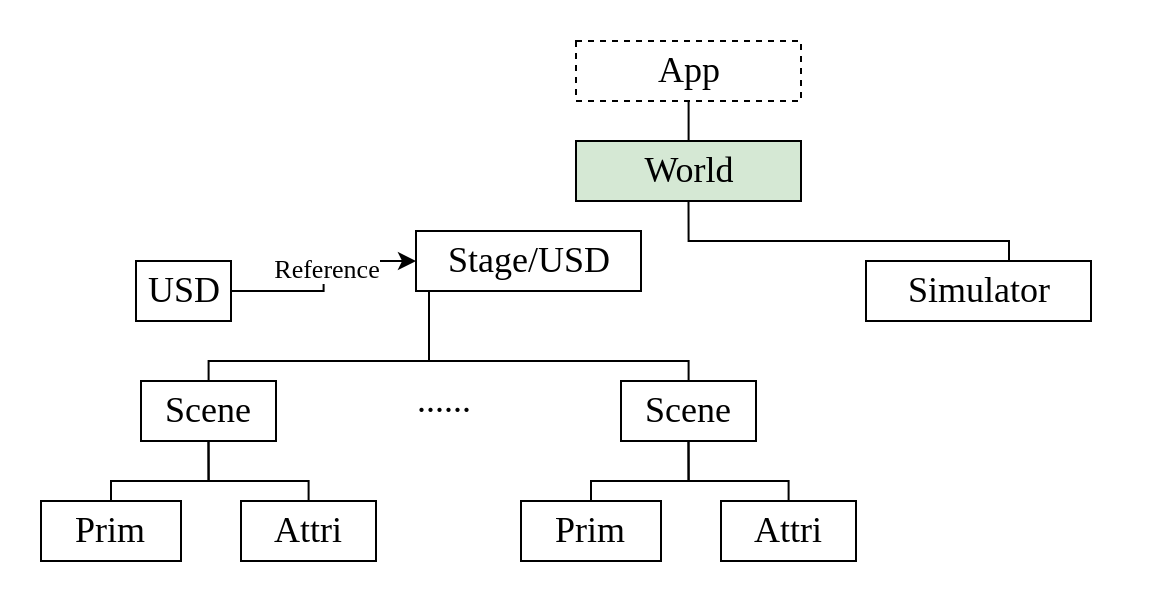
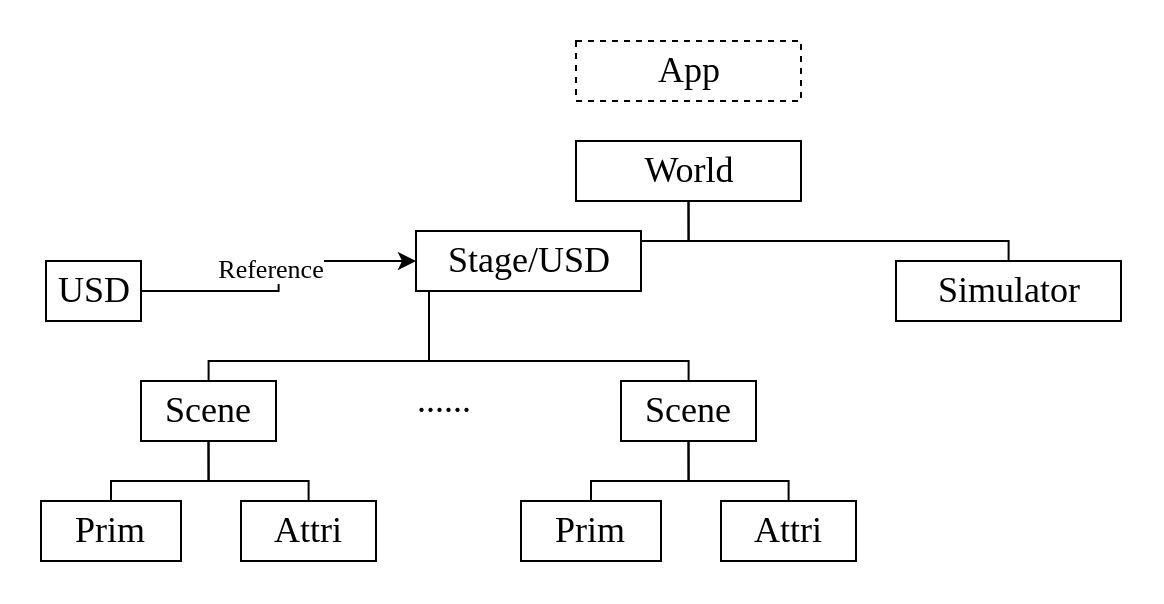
- <mxCell id="19" value="" style="edgeStyle=orthogonalEdgeStyle;rounded=0;orthogonalLoop=1;jettySize=auto;html=1;endArrow=none;endFill=0;" parent="1" source="20" target="21" edge="1"><mxGeometry relative="1" as="geometry" /></mxCell>
- <mxCell id="20" value="&lt;font face=&quot;CaskaydiaCove Nerd Font&quot; style=&quot;font-size: 18px;&quot;&gt;World&lt;/font&gt;" style="whiteSpace=wrap;html=1;fillColor=#d5e8d4;" parent="1" vertex="1"><mxGeometry x="287.5" y="70" width="112.5" height="30" as="geometry" /></mxCell>
+ <mxCell id="20" value="&lt;font face=&quot;CaskaydiaCove Nerd Font&quot; style=&quot;font-size: 18px;&quot;&gt;World&lt;/font&gt;" style="whiteSpace=wrap;html=1;" parent="1" vertex="1"><mxGeometry x="287.5" y="70" width="112.5" height="30" as="geometry" /></mxCell>
+ <mxCell id="15" style="edgeStyle=orthogonalEdgeStyle;rounded=0;orthogonalLoop=1;jettySize=auto;html=1;entryX=0.5;entryY=1;entryDx=0;entryDy=0;endArrow=none;endFill=0;" parent="1" source="16" target="20" edge="1"><mxGeometry relative="1" as="geometry"><Array as="points"><mxPoint x="214" y="120" /><mxPoint x="344" y="120" /></Array></mxGeometry></mxCell>
- <mxCell id="24" value="&lt;span style=&quot;font-family: &amp;quot;CaskaydiaCove Nerd Font&amp;quot;; font-size: 18px;&quot;&gt;USD&lt;/span&gt;" style="whiteSpace=wrap;html=1;" vertex="1" parent="1"><mxGeometry x="67.5" y="130" width="47.5" height="30" as="geometry" /></mxCell>
+ <mxCell id="24" value="&lt;span style=&quot;font-family: &amp;quot;CaskaydiaCove Nerd Font&amp;quot;; font-size: 18px;&quot;&gt;USD&lt;/span&gt;" style="whiteSpace=wrap;html=1;" vertex="1" parent="1"><mxGeometry x="22.5" y="130" width="47.5" height="30" as="geometry" /></mxCell>
- <mxCell id="18" value="&lt;font face=&quot;CaskaydiaCove Nerd Font&quot; style=&quot;font-size: 18px;&quot;&gt;Simulator&lt;/font&gt;" style="whiteSpace=wrap;html=1;" parent="1" vertex="1"><mxGeometry x="432.5" y="130" width="112.5" height="30" as="geometry" /></mxCell>
+ <mxCell id="18" value="&lt;font face=&quot;CaskaydiaCove Nerd Font&quot; style=&quot;font-size: 18px;&quot;&gt;Simulator&lt;/font&gt;" style="whiteSpace=wrap;html=1;" parent="1" vertex="1"><mxGeometry x="447.5" y="130" width="112.5" height="30" as="geometry" /></mxCell>
